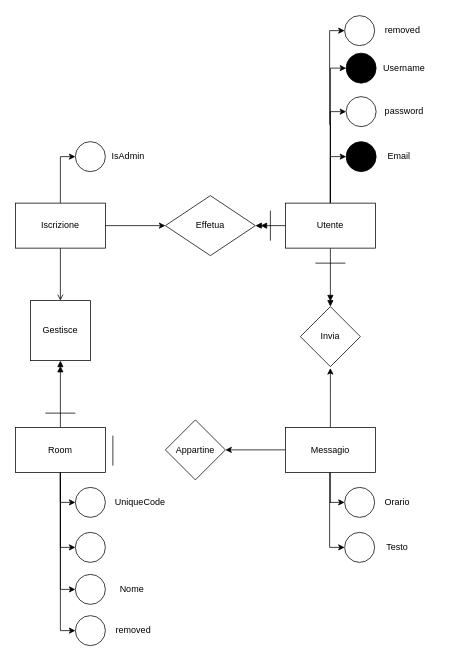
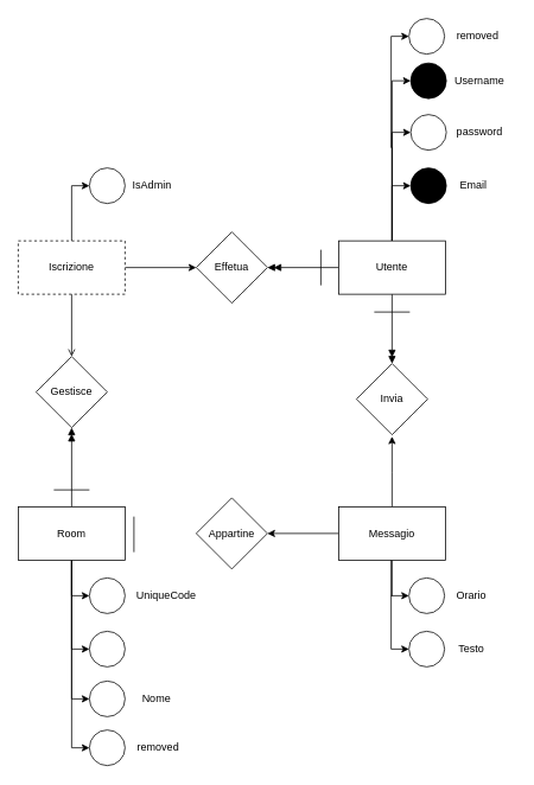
- <mxCell id="24" value="Iscrizione" style="rounded=0;whiteSpace=wrap;html=1;strokeColor=#000000;fillColor=#FFFFFF;" vertex="1" parent="1"><mxGeometry x="20" y="270" width="120" height="60" as="geometry" /></mxCell>
+ <mxCell id="24" value="Iscrizione" style="rounded=0;whiteSpace=wrap;html=1;strokeColor=#000000;fillColor=#FFFFFF;dashed=1;" vertex="1" parent="1"><mxGeometry x="20" y="270" width="120" height="60" as="geometry" /></mxCell>
- <mxCell id="26" value="Effetua" style="rhombus;whiteSpace=wrap;html=1;strokeColor=#000000;fillColor=#FFFFFF;" vertex="1" parent="1"><mxGeometry x="220" y="260" width="120" height="80" as="geometry" /></mxCell>
+ <mxCell id="26" value="Effetua" style="rhombus;whiteSpace=wrap;html=1;strokeColor=#000000;fillColor=#FFFFFF;" vertex="1" parent="1"><mxGeometry x="220" y="260" width="80" height="80" as="geometry" /></mxCell>
- <mxCell id="25" value="Gestisce" style="whiteSpace=wrap;html=1;strokeColor=#000000;fillColor=#FFFFFF;rounded=0;" vertex="1" parent="1"><mxGeometry x="40" y="400" width="80" height="80" as="geometry" /></mxCell>
+ <mxCell id="25" value="Gestisce" style="rhombus;whiteSpace=wrap;html=1;strokeColor=#000000;fillColor=#FFFFFF;" vertex="1" parent="1"><mxGeometry x="40" y="400" width="80" height="80" as="geometry" /></mxCell>
